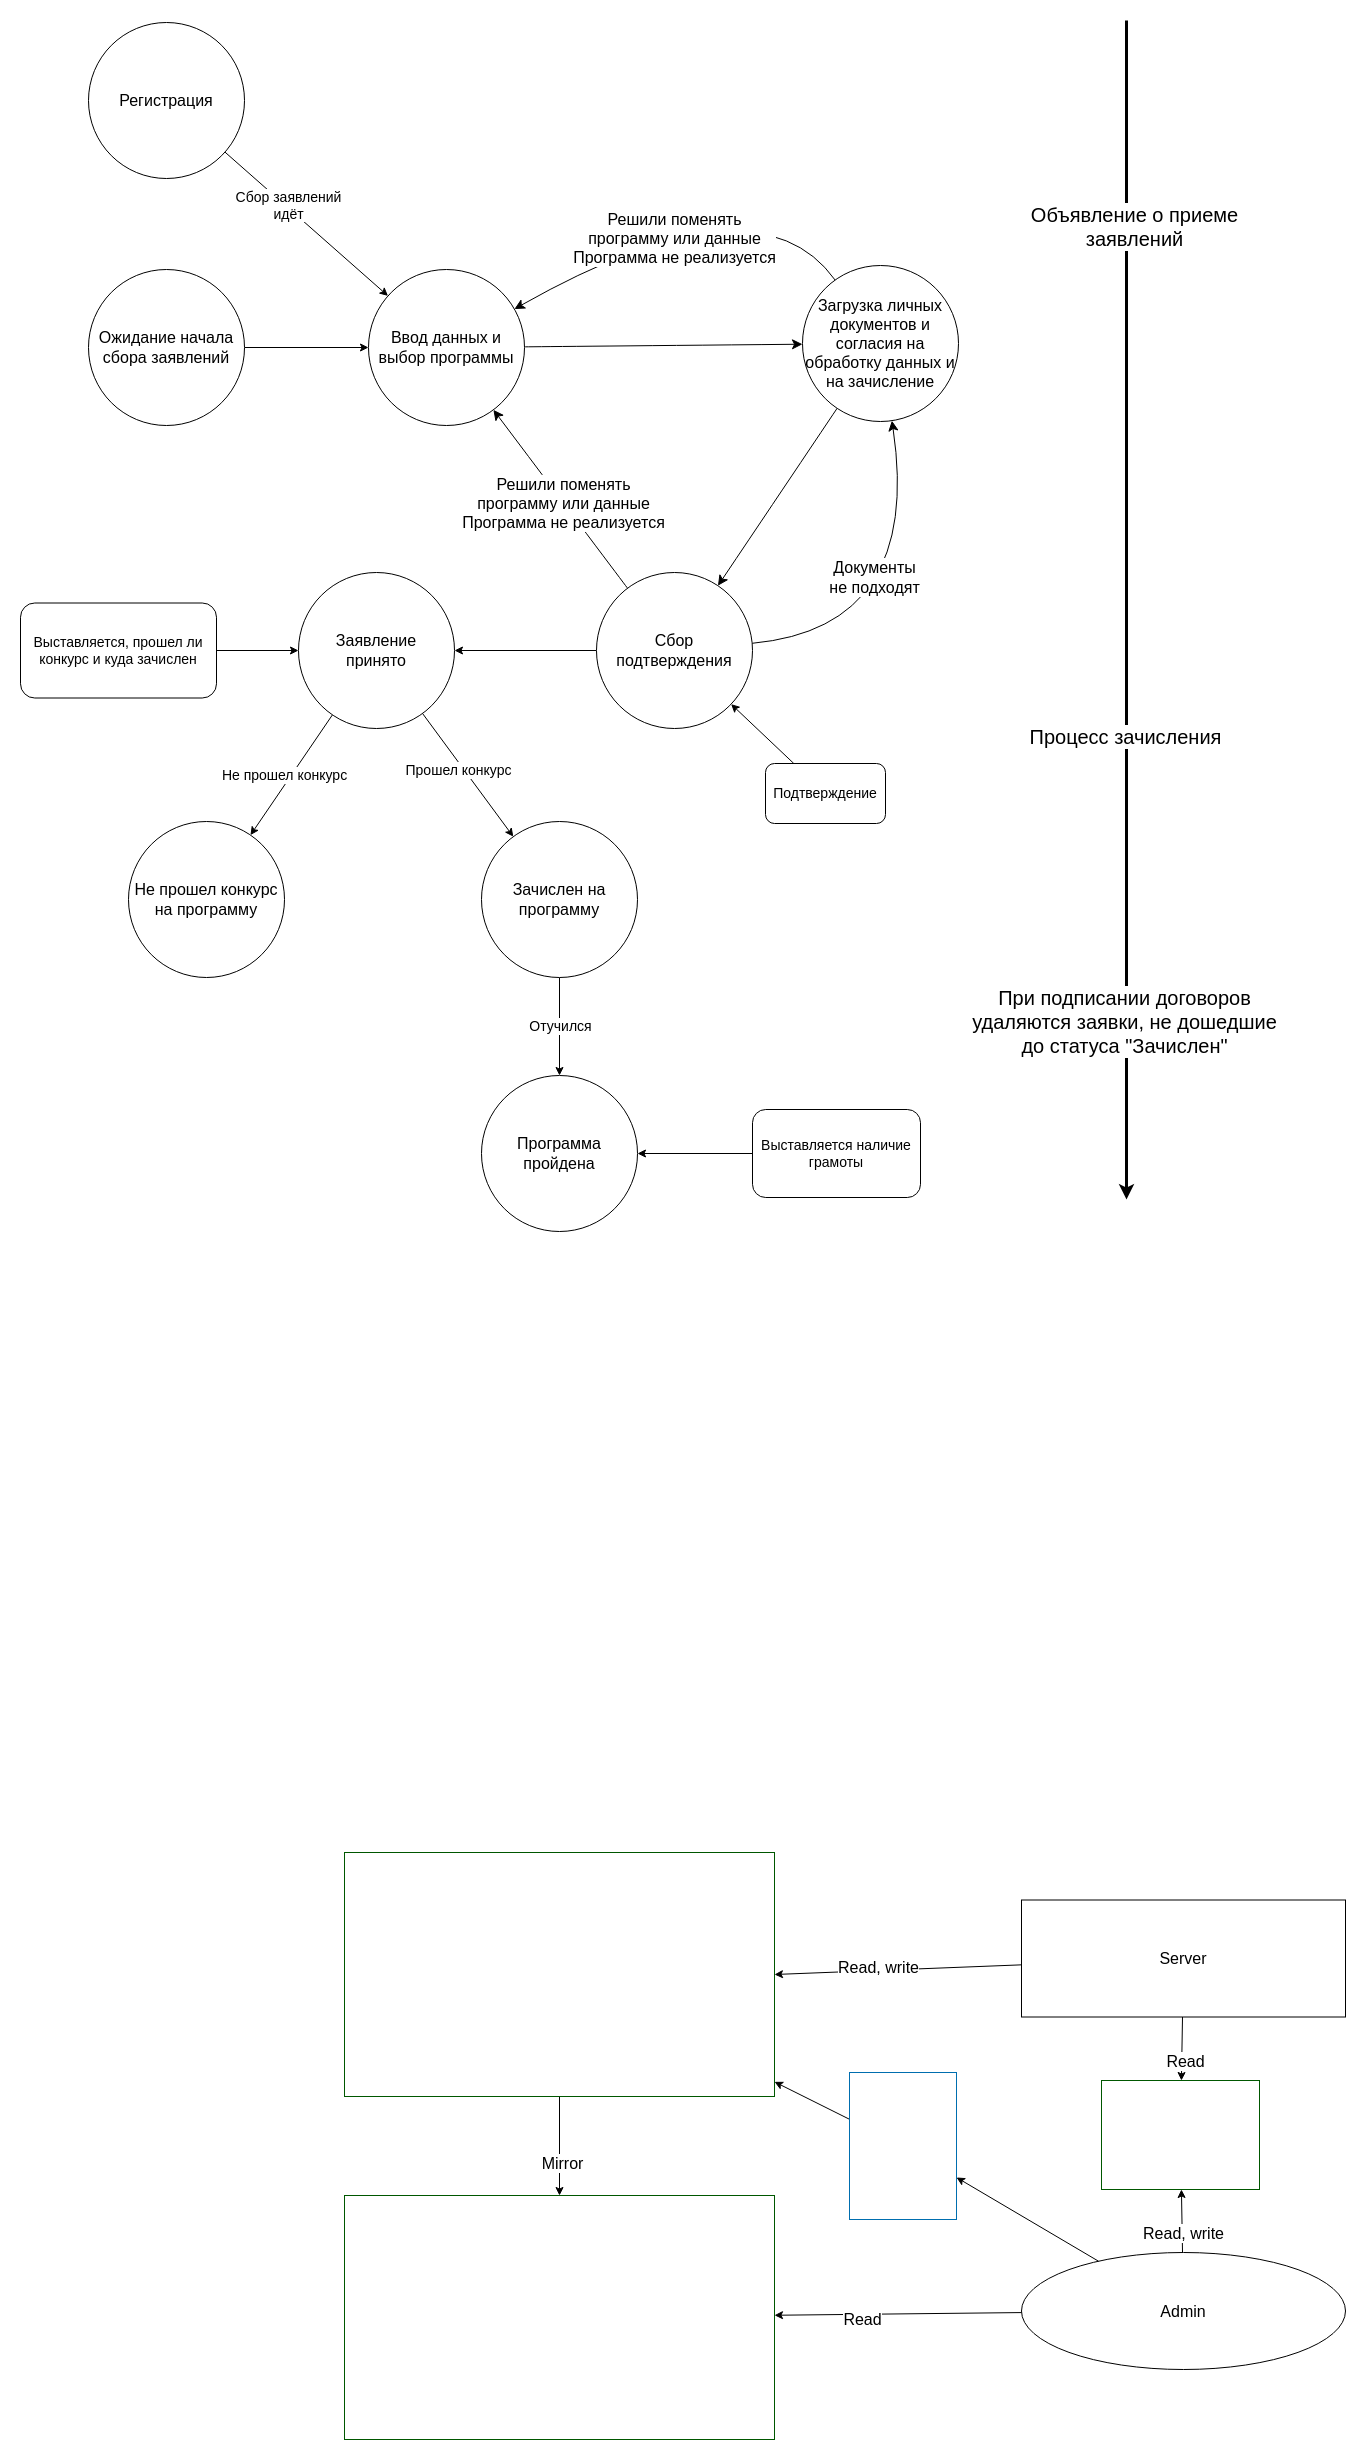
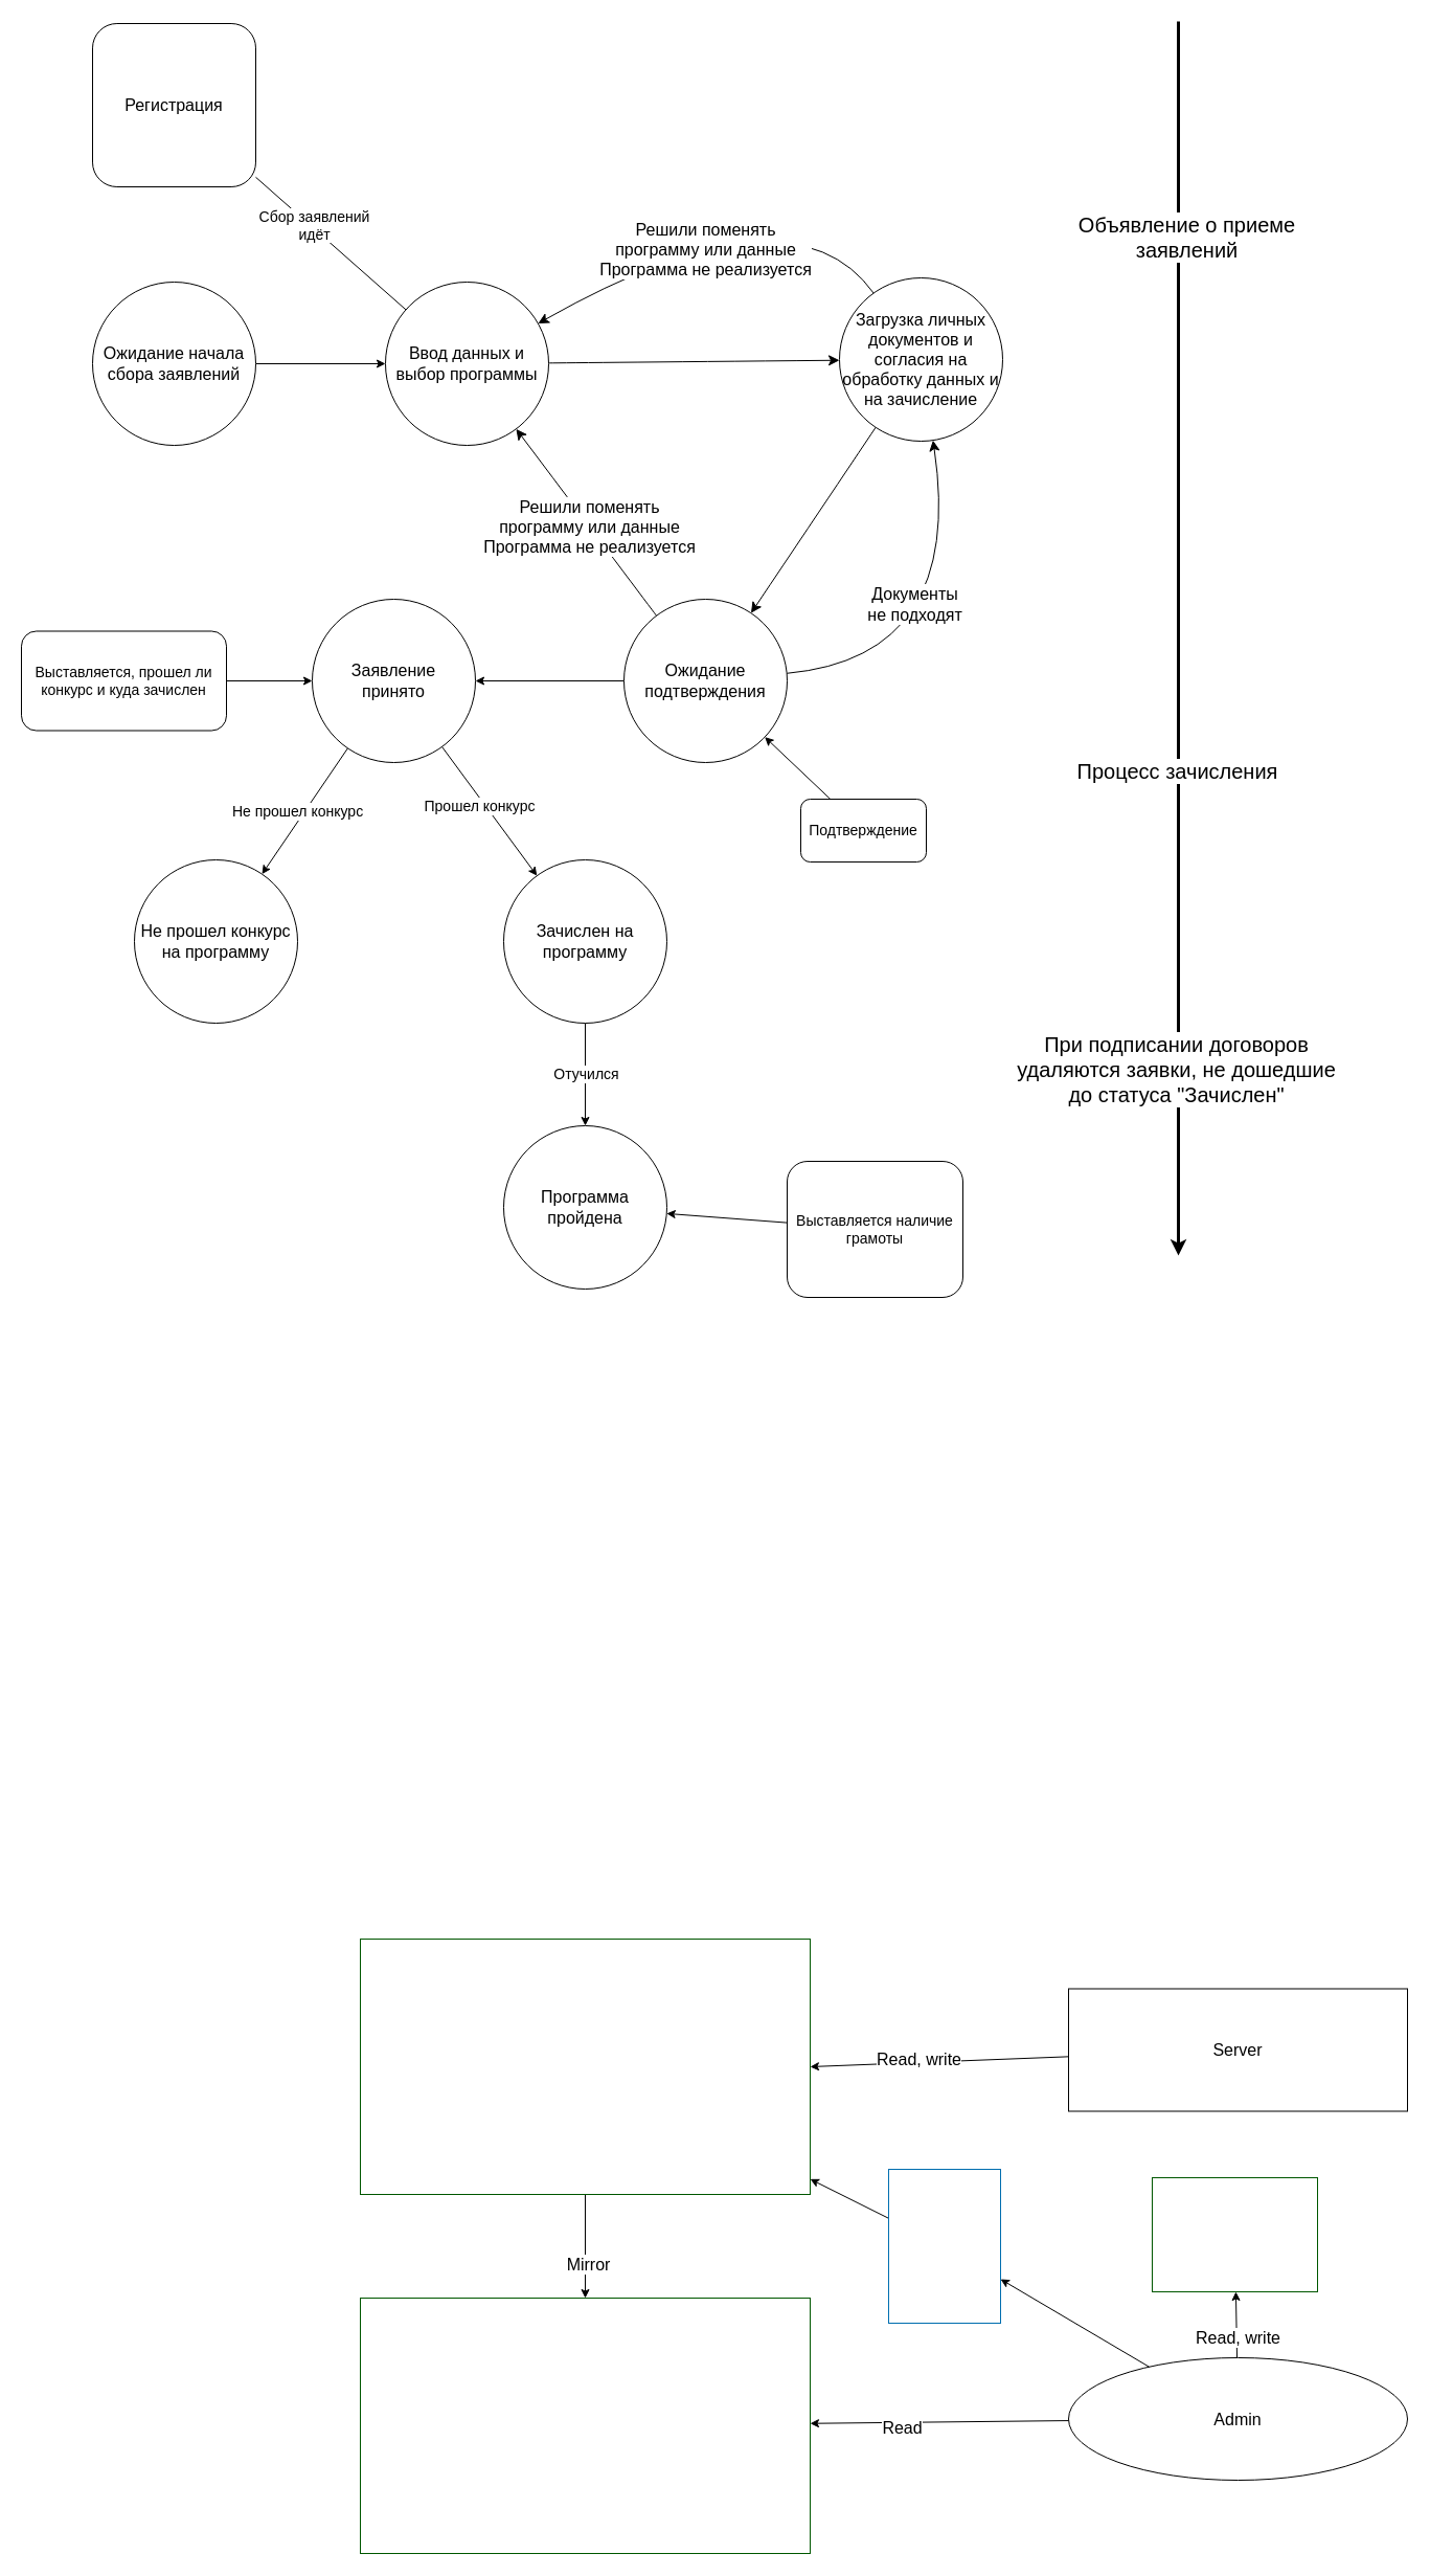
- <mxCell id="4" value="Регистрация" style="ellipse;whiteSpace=wrap;html=1;aspect=fixed;fontSize=16;" parent="1" vertex="1"><mxGeometry x="88" y="22" width="156" height="156" as="geometry" /></mxCell>
+ <mxCell id="4" value="Регистрация" style="whiteSpace=wrap;html=1;aspect=fixed;fontSize=16;rounded=1;" parent="1" vertex="1"><mxGeometry x="88" y="22" width="156" height="156" as="geometry" /></mxCell>
- <mxCell id="2" value="" style="edgeStyle=none;html=1;fontColor=#000000;" parent="1" source="4" target="6" edge="1"><mxGeometry relative="1" as="geometry" /></mxCell>
+ <mxCell id="2" value="" style="edgeStyle=none;html=1;fontColor=#000000;endArrow=none;" parent="1" source="4" target="6" edge="1"><mxGeometry relative="1" as="geometry" /></mxCell>
- <mxCell id="16" value="Сбор подтверждения" style="ellipse;whiteSpace=wrap;html=1;aspect=fixed;fontSize=16;" parent="1" vertex="1"><mxGeometry x="596" y="572" width="156" height="156" as="geometry" /></mxCell>
+ <mxCell id="16" value="Ожидание подтверждения" style="ellipse;whiteSpace=wrap;html=1;aspect=fixed;fontSize=16;" parent="1" vertex="1"><mxGeometry x="596" y="572" width="156" height="156" as="geometry" /></mxCell>
- <mxCell id="30" value="Выставляется наличие грамоты" style="rounded=1;whiteSpace=wrap;html=1;fontSize=14;fontColor=#000000;" parent="1" vertex="1"><mxGeometry x="752" y="1109" width="168" height="88" as="geometry" /></mxCell>
+ <mxCell id="30" value="Выставляется наличие грамоты" style="rounded=1;whiteSpace=wrap;html=1;fontSize=14;fontColor=#000000;" parent="1" vertex="1"><mxGeometry x="752" y="1109" width="168" height="130" as="geometry" /></mxCell>
- <mxCell id="42" value="" style="edgeStyle=none;html=1;fontSize=16;" edge="1" parent="1" source="44" target="54"><mxGeometry relative="1" as="geometry" /></mxCell>
- <mxCell id="43" value="Read" style="edgeLabel;html=1;align=center;verticalAlign=middle;resizable=0;points=[];fontSize=16;" vertex="1" connectable="0" parent="42"><mxGeometry x="0.411" y="3" relative="1" as="geometry"><mxPoint y="-1" as="offset" /></mxGeometry></mxCell>
